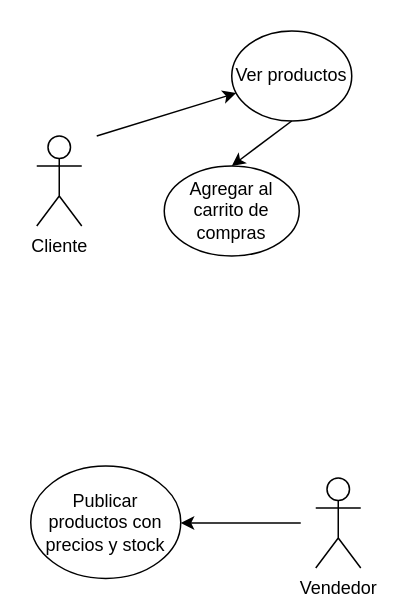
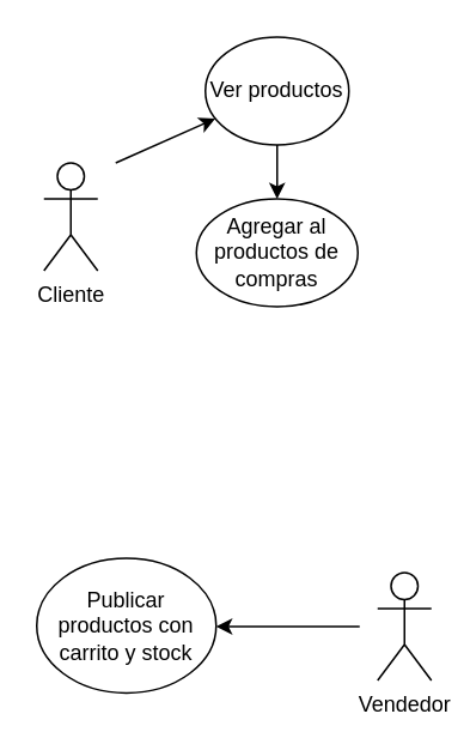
- <mxCell id="7" value="Ver productos" style="ellipse;whiteSpace=wrap;html=1;" vertex="1" parent="1"><mxGeometry x="154" y="20" width="80" height="60" as="geometry" /></mxCell>
+ <mxCell id="7" value="Ver productos" style="ellipse;whiteSpace=wrap;html=1;" vertex="1" parent="1"><mxGeometry x="114" y="20" width="80" height="60" as="geometry" /></mxCell>
- <mxCell id="9" value="Agregar al carrito de compras" style="ellipse;whiteSpace=wrap;html=1;" vertex="1" parent="1"><mxGeometry x="109" y="110" width="90" height="60" as="geometry" /></mxCell>
+ <mxCell id="9" value="Agregar al productos de compras" style="ellipse;whiteSpace=wrap;html=1;" vertex="1" parent="1"><mxGeometry x="109" y="110" width="90" height="60" as="geometry" /></mxCell>
- <mxCell id="5" value="Publicar productos con precios y stock" style="ellipse;whiteSpace=wrap;html=1;" vertex="1" parent="1"><mxGeometry x="20" y="310" width="100" height="75" as="geometry" /></mxCell>
+ <mxCell id="5" value="Publicar productos con carrito y stock" style="ellipse;whiteSpace=wrap;html=1;" vertex="1" parent="1"><mxGeometry x="20" y="310" width="100" height="75" as="geometry" /></mxCell>
